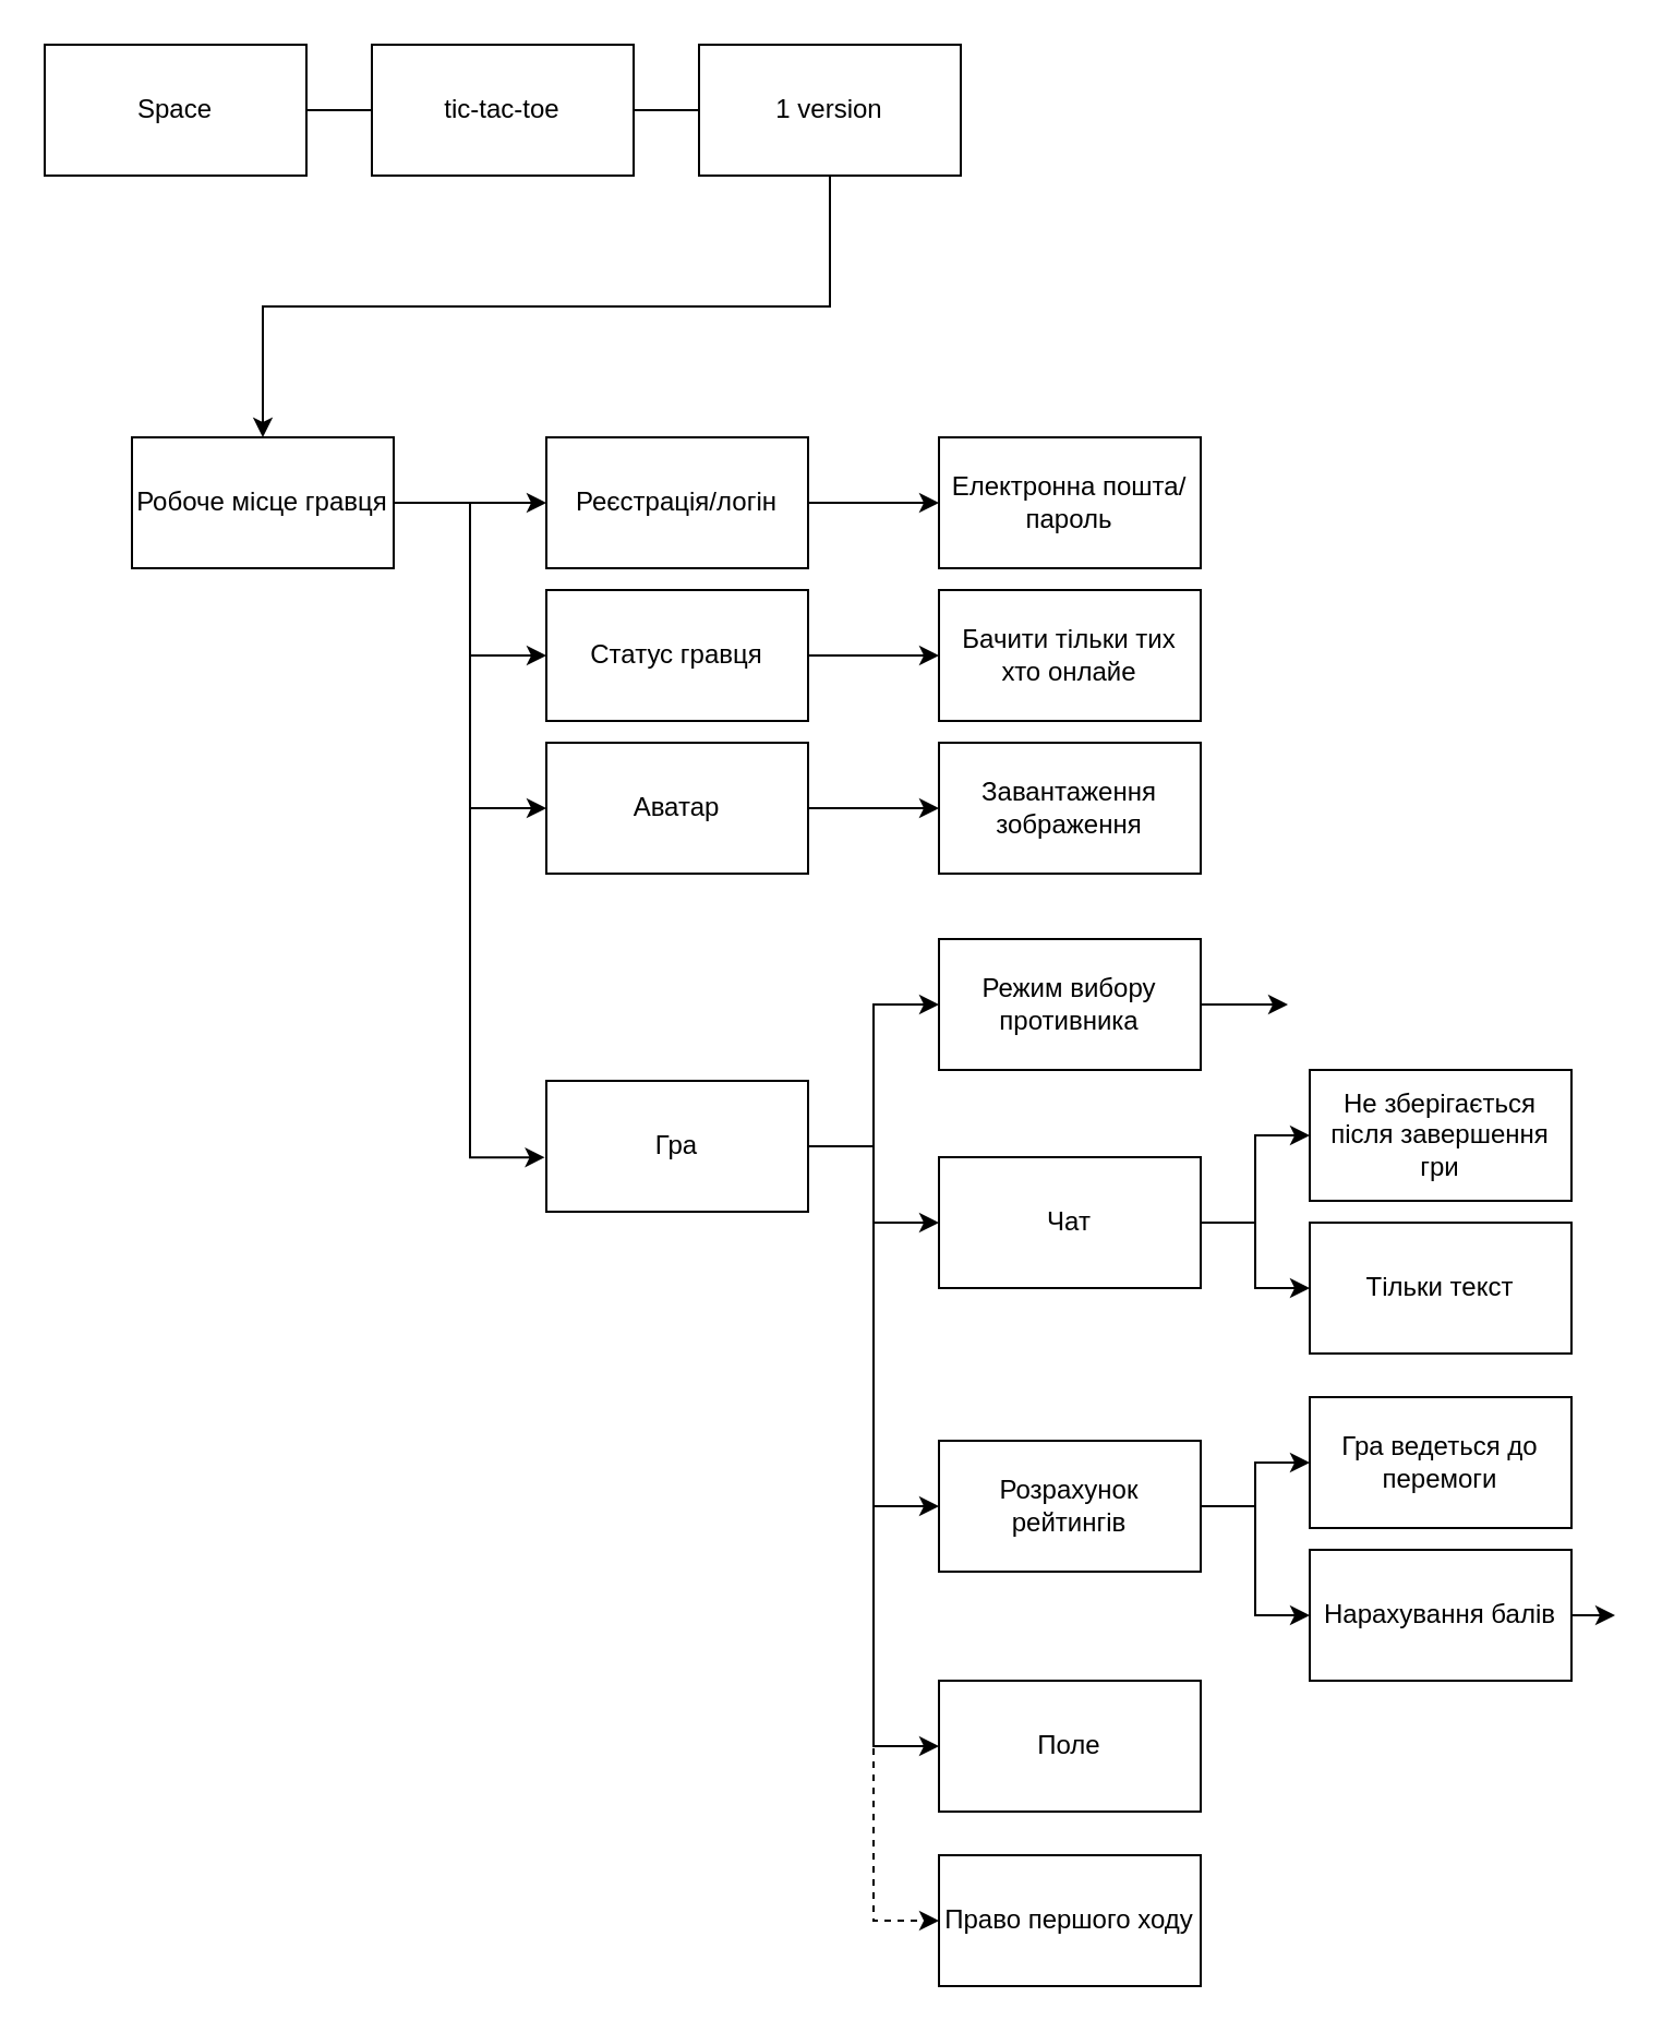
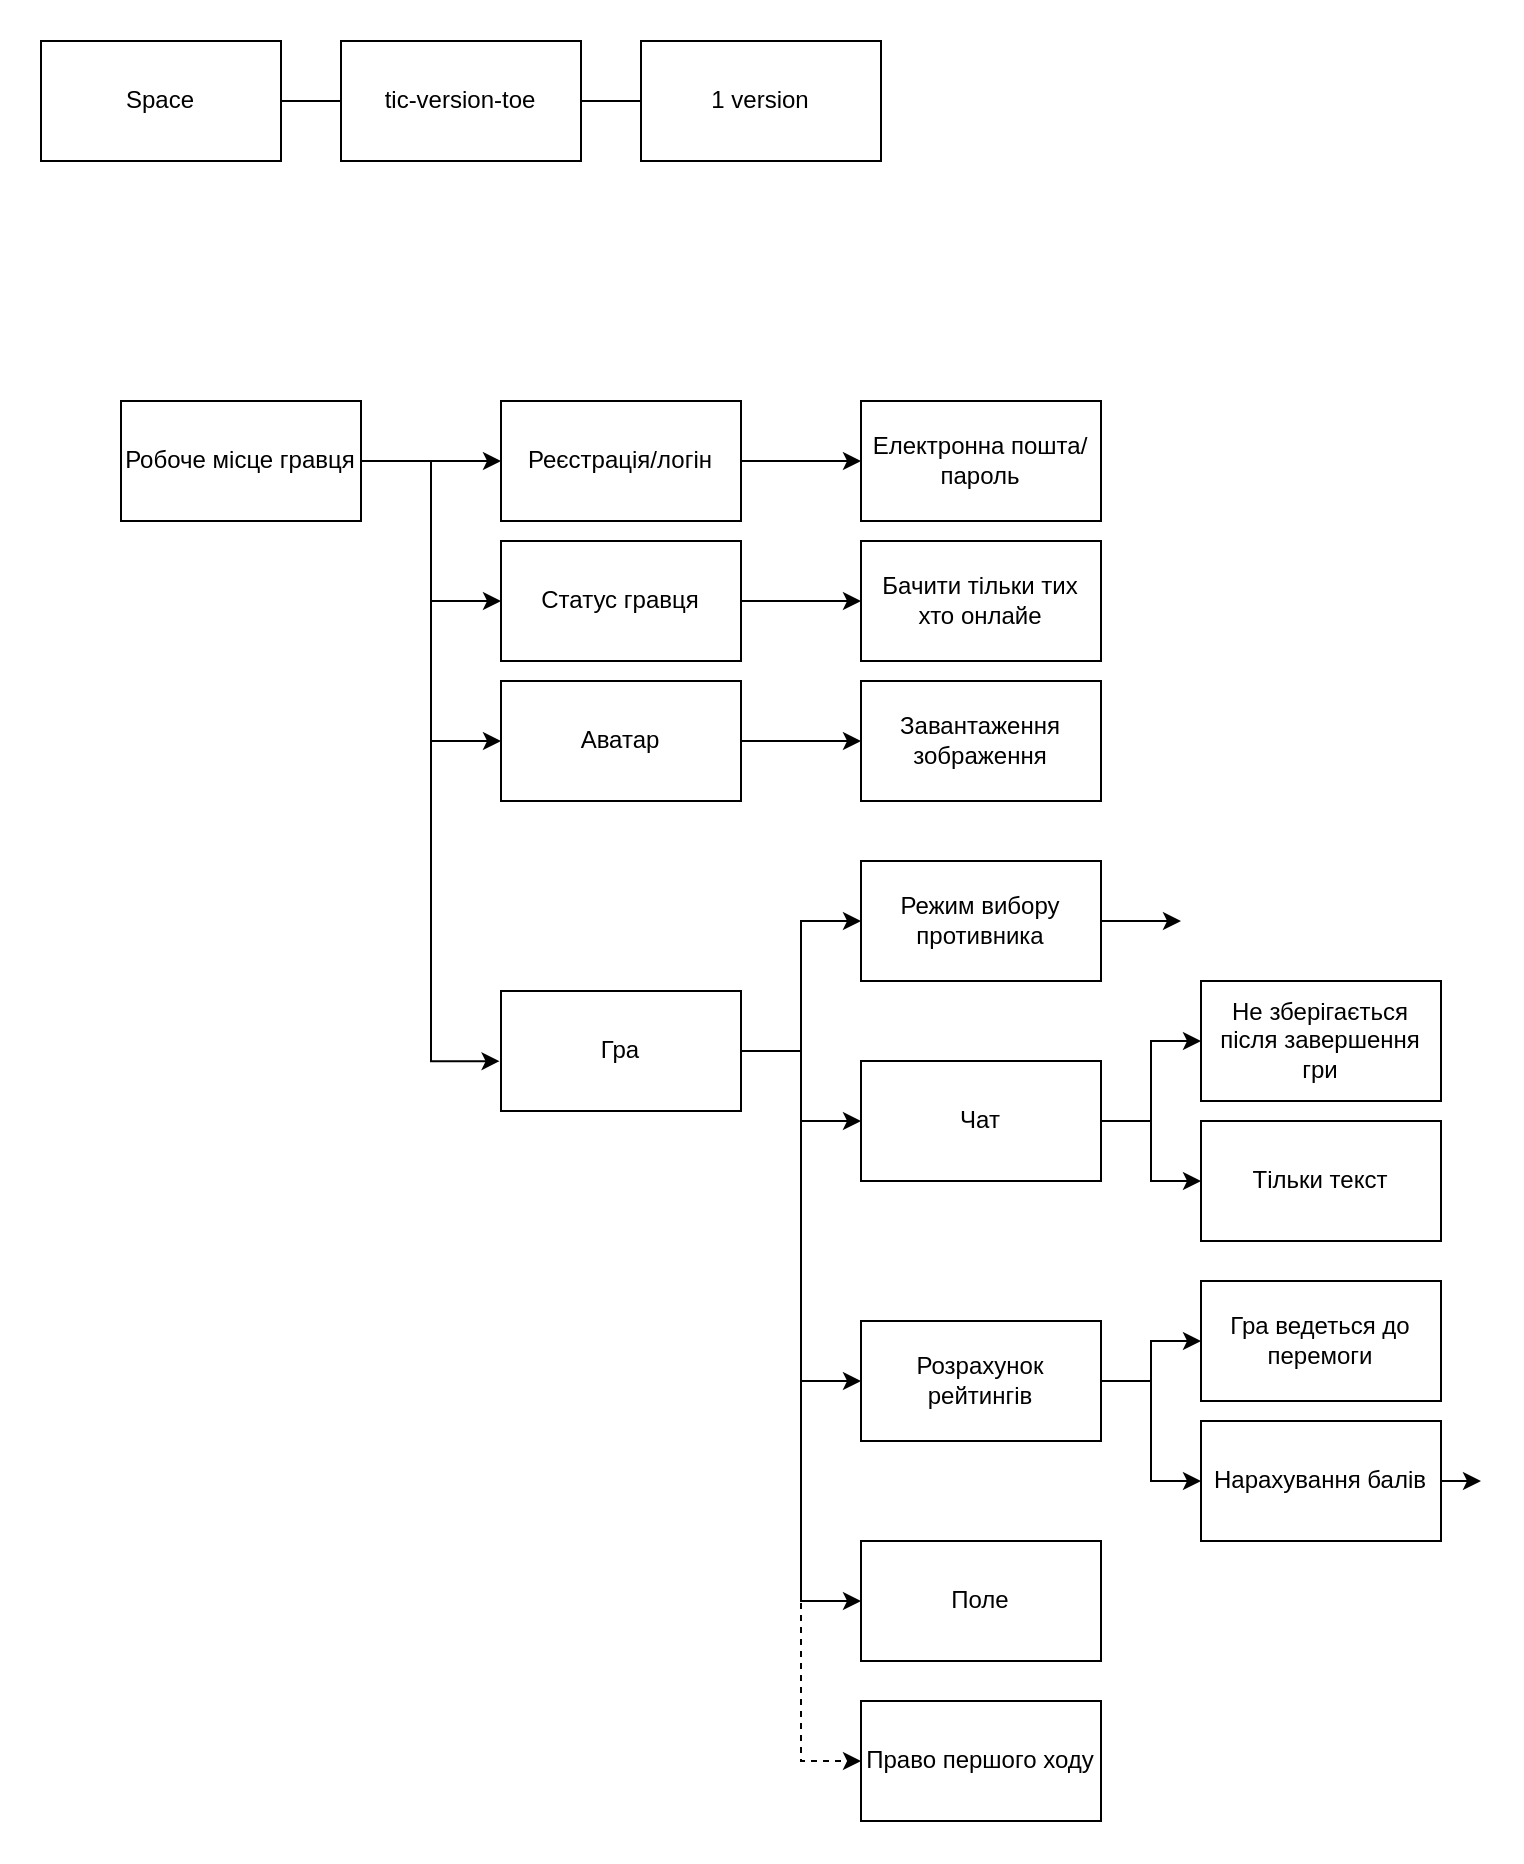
- <mxCell id="3" value="tic-tac-toe" style="rounded=0;whiteSpace=wrap;html=1;" vertex="1" parent="1"><mxGeometry x="170" y="20" width="120" height="60" as="geometry" /></mxCell>
+ <mxCell id="3" value="tic-version-toe" style="rounded=0;whiteSpace=wrap;html=1;" vertex="1" parent="1"><mxGeometry x="170" y="20" width="120" height="60" as="geometry" /></mxCell>
- <mxCell id="5" style="edgeStyle=orthogonalEdgeStyle;rounded=0;orthogonalLoop=1;jettySize=auto;html=1;exitX=0.5;exitY=1;exitDx=0;exitDy=0;" edge="1" parent="1" source="6" target="12"><mxGeometry relative="1" as="geometry" /></mxCell>
